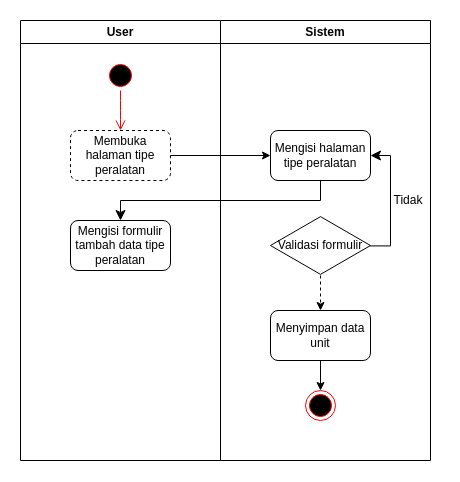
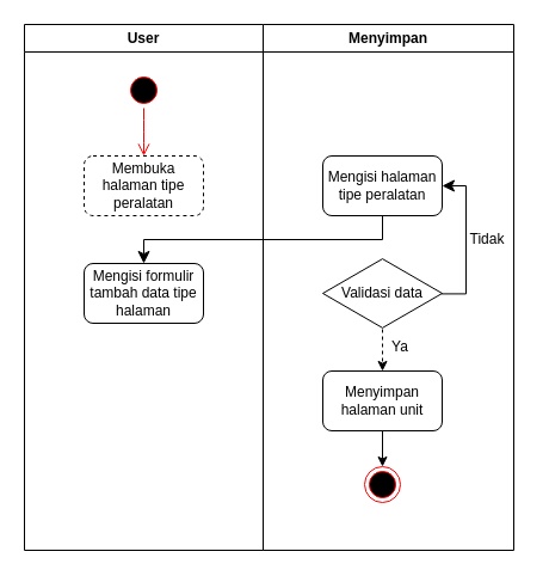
- <mxCell id="7" value="Sistem" style="swimlane;whiteSpace=wrap;html=1;" parent="1" vertex="1"><mxGeometry x="220" y="20" width="210" height="440" as="geometry" /></mxCell>
+ <mxCell id="7" value="Menyimpan" style="swimlane;whiteSpace=wrap;html=1;" parent="1" vertex="1"><mxGeometry x="220" y="20" width="210" height="440" as="geometry" /></mxCell>
- <mxCell id="17" value="" style="endArrow=classic;html=1;exitX=1;exitY=0.5;exitDx=0;exitDy=0;entryX=0;entryY=0.5;entryDx=0;entryDy=0;" parent="1" source="5" target="8" edge="1"><mxGeometry width="50" height="50" relative="1" as="geometry"><mxPoint x="350" y="180" as="sourcePoint" /><mxPoint x="250" y="155" as="targetPoint" /></mxGeometry></mxCell>
- <mxCell id="6" value="Mengisi formulir tambah data tipe peralatan" style="rounded=1;whiteSpace=wrap;html=1;" parent="2" vertex="1"><mxGeometry x="50" y="200" width="100" height="50" as="geometry" /></mxCell>
+ <mxCell id="6" value="Mengisi formulir tambah data tipe halaman" style="rounded=1;whiteSpace=wrap;html=1;" parent="2" vertex="1"><mxGeometry x="50" y="200" width="100" height="50" as="geometry" /></mxCell>
- <mxCell id="10" value="Validasi formulir" style="html=1;whiteSpace=wrap;aspect=fixed;shape=isoRectangle;" parent="7" vertex="1"><mxGeometry x="50" y="195" width="100" height="60" as="geometry" /></mxCell>
+ <mxCell id="10" value="Validasi data" style="html=1;whiteSpace=wrap;aspect=fixed;shape=isoRectangle;" parent="7" vertex="1"><mxGeometry x="50" y="195" width="100" height="60" as="geometry" /></mxCell>
+ <mxCell id="15" value="Ya" style="text;html=1;align=center;verticalAlign=middle;whiteSpace=wrap;rounded=0;" parent="7" vertex="1"><mxGeometry x="85" y="255" width="60" height="30" as="geometry" /></mxCell>
- <mxCell id="14" value="Menyimpan data unit" style="rounded=1;whiteSpace=wrap;html=1;" parent="7" vertex="1"><mxGeometry x="50" y="290" width="100" height="50" as="geometry" /></mxCell>
+ <mxCell id="14" value="Menyimpan halaman unit" style="rounded=1;whiteSpace=wrap;html=1;" parent="7" vertex="1"><mxGeometry x="50" y="290" width="100" height="50" as="geometry" /></mxCell>
